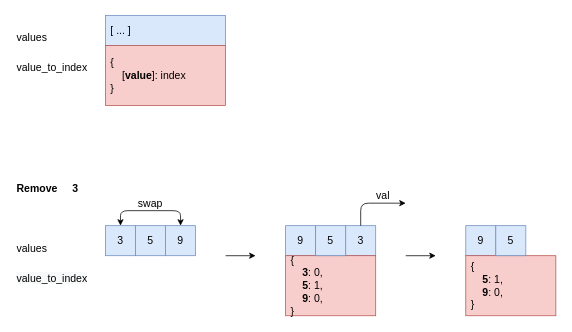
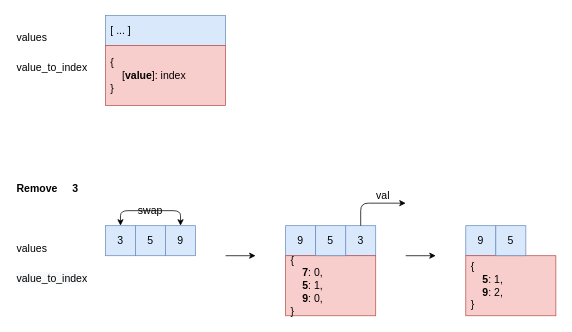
- <mxCell id="14" value="swap" style="text;html=1;strokeColor=none;fillColor=none;align=center;verticalAlign=middle;whiteSpace=wrap;rounded=0;fontSize=14;" parent="1" vertex="1"><mxGeometry x="180" y="260" width="40" height="20" as="geometry" /></mxCell>
+ <mxCell id="14" value="swap" style="text;html=1;strokeColor=none;fillColor=none;align=center;verticalAlign=middle;whiteSpace=wrap;rounded=0;fontSize=14;" parent="1" vertex="1"><mxGeometry x="180" y="270" width="40" height="20" as="geometry" /></mxCell>
- <mxCell id="16" value="{&lt;br&gt;&amp;nbsp; &amp;nbsp; &lt;b&gt;3&lt;/b&gt;: 0,&lt;br&gt;&amp;nbsp; &amp;nbsp; &lt;b&gt;5&lt;/b&gt;: 1,&lt;br&gt;&amp;nbsp; &amp;nbsp; &lt;b&gt;9&lt;/b&gt;: 0,&lt;br&gt;&lt;div&gt;&lt;span&gt;}&lt;/span&gt;&lt;/div&gt;" style="text;html=1;align=left;verticalAlign=middle;whiteSpace=wrap;rounded=0;fontSize=14;fillColor=#f8cecc;strokeColor=#b85450;spacingLeft=5;spacingRight=5;" parent="1" vertex="1"><mxGeometry x="380" y="340" width="120" height="80" as="geometry" /></mxCell>
+ <mxCell id="16" value="{&lt;br&gt;&amp;nbsp; &amp;nbsp; &lt;b&gt;7&lt;/b&gt;: 0,&lt;br&gt;&amp;nbsp; &amp;nbsp; &lt;b&gt;5&lt;/b&gt;: 1,&lt;br&gt;&amp;nbsp; &amp;nbsp; &lt;b&gt;9&lt;/b&gt;: 0,&lt;br&gt;&lt;div&gt;&lt;span&gt;}&lt;/span&gt;&lt;/div&gt;" style="text;html=1;align=left;verticalAlign=middle;whiteSpace=wrap;rounded=0;fontSize=14;fillColor=#f8cecc;strokeColor=#b85450;spacingLeft=5;spacingRight=5;" parent="1" vertex="1"><mxGeometry x="380" y="340" width="120" height="80" as="geometry" /></mxCell>
- <mxCell id="20" value="{&lt;br&gt;&amp;nbsp; &amp;nbsp; &lt;b&gt;5&lt;/b&gt;: 1,&lt;br&gt;&amp;nbsp; &amp;nbsp; &lt;b&gt;9&lt;/b&gt;: 0,&lt;br&gt;&lt;div&gt;&lt;span&gt;}&lt;/span&gt;&lt;/div&gt;" style="text;html=1;align=left;verticalAlign=middle;whiteSpace=wrap;rounded=0;fontSize=14;fillColor=#f8cecc;strokeColor=#b85450;spacingLeft=5;spacingRight=5;" parent="1" vertex="1"><mxGeometry x="620" y="340" width="120" height="80" as="geometry" /></mxCell>
+ <mxCell id="20" value="{&lt;br&gt;&amp;nbsp; &amp;nbsp; &lt;b&gt;5&lt;/b&gt;: 1,&lt;br&gt;&amp;nbsp; &amp;nbsp; &lt;b&gt;9&lt;/b&gt;: 2,&lt;br&gt;&lt;div&gt;&lt;span&gt;}&lt;/span&gt;&lt;/div&gt;" style="text;html=1;align=left;verticalAlign=middle;whiteSpace=wrap;rounded=0;fontSize=14;fillColor=#f8cecc;strokeColor=#b85450;spacingLeft=5;spacingRight=5;" parent="1" vertex="1"><mxGeometry x="620" y="340" width="120" height="80" as="geometry" /></mxCell>
